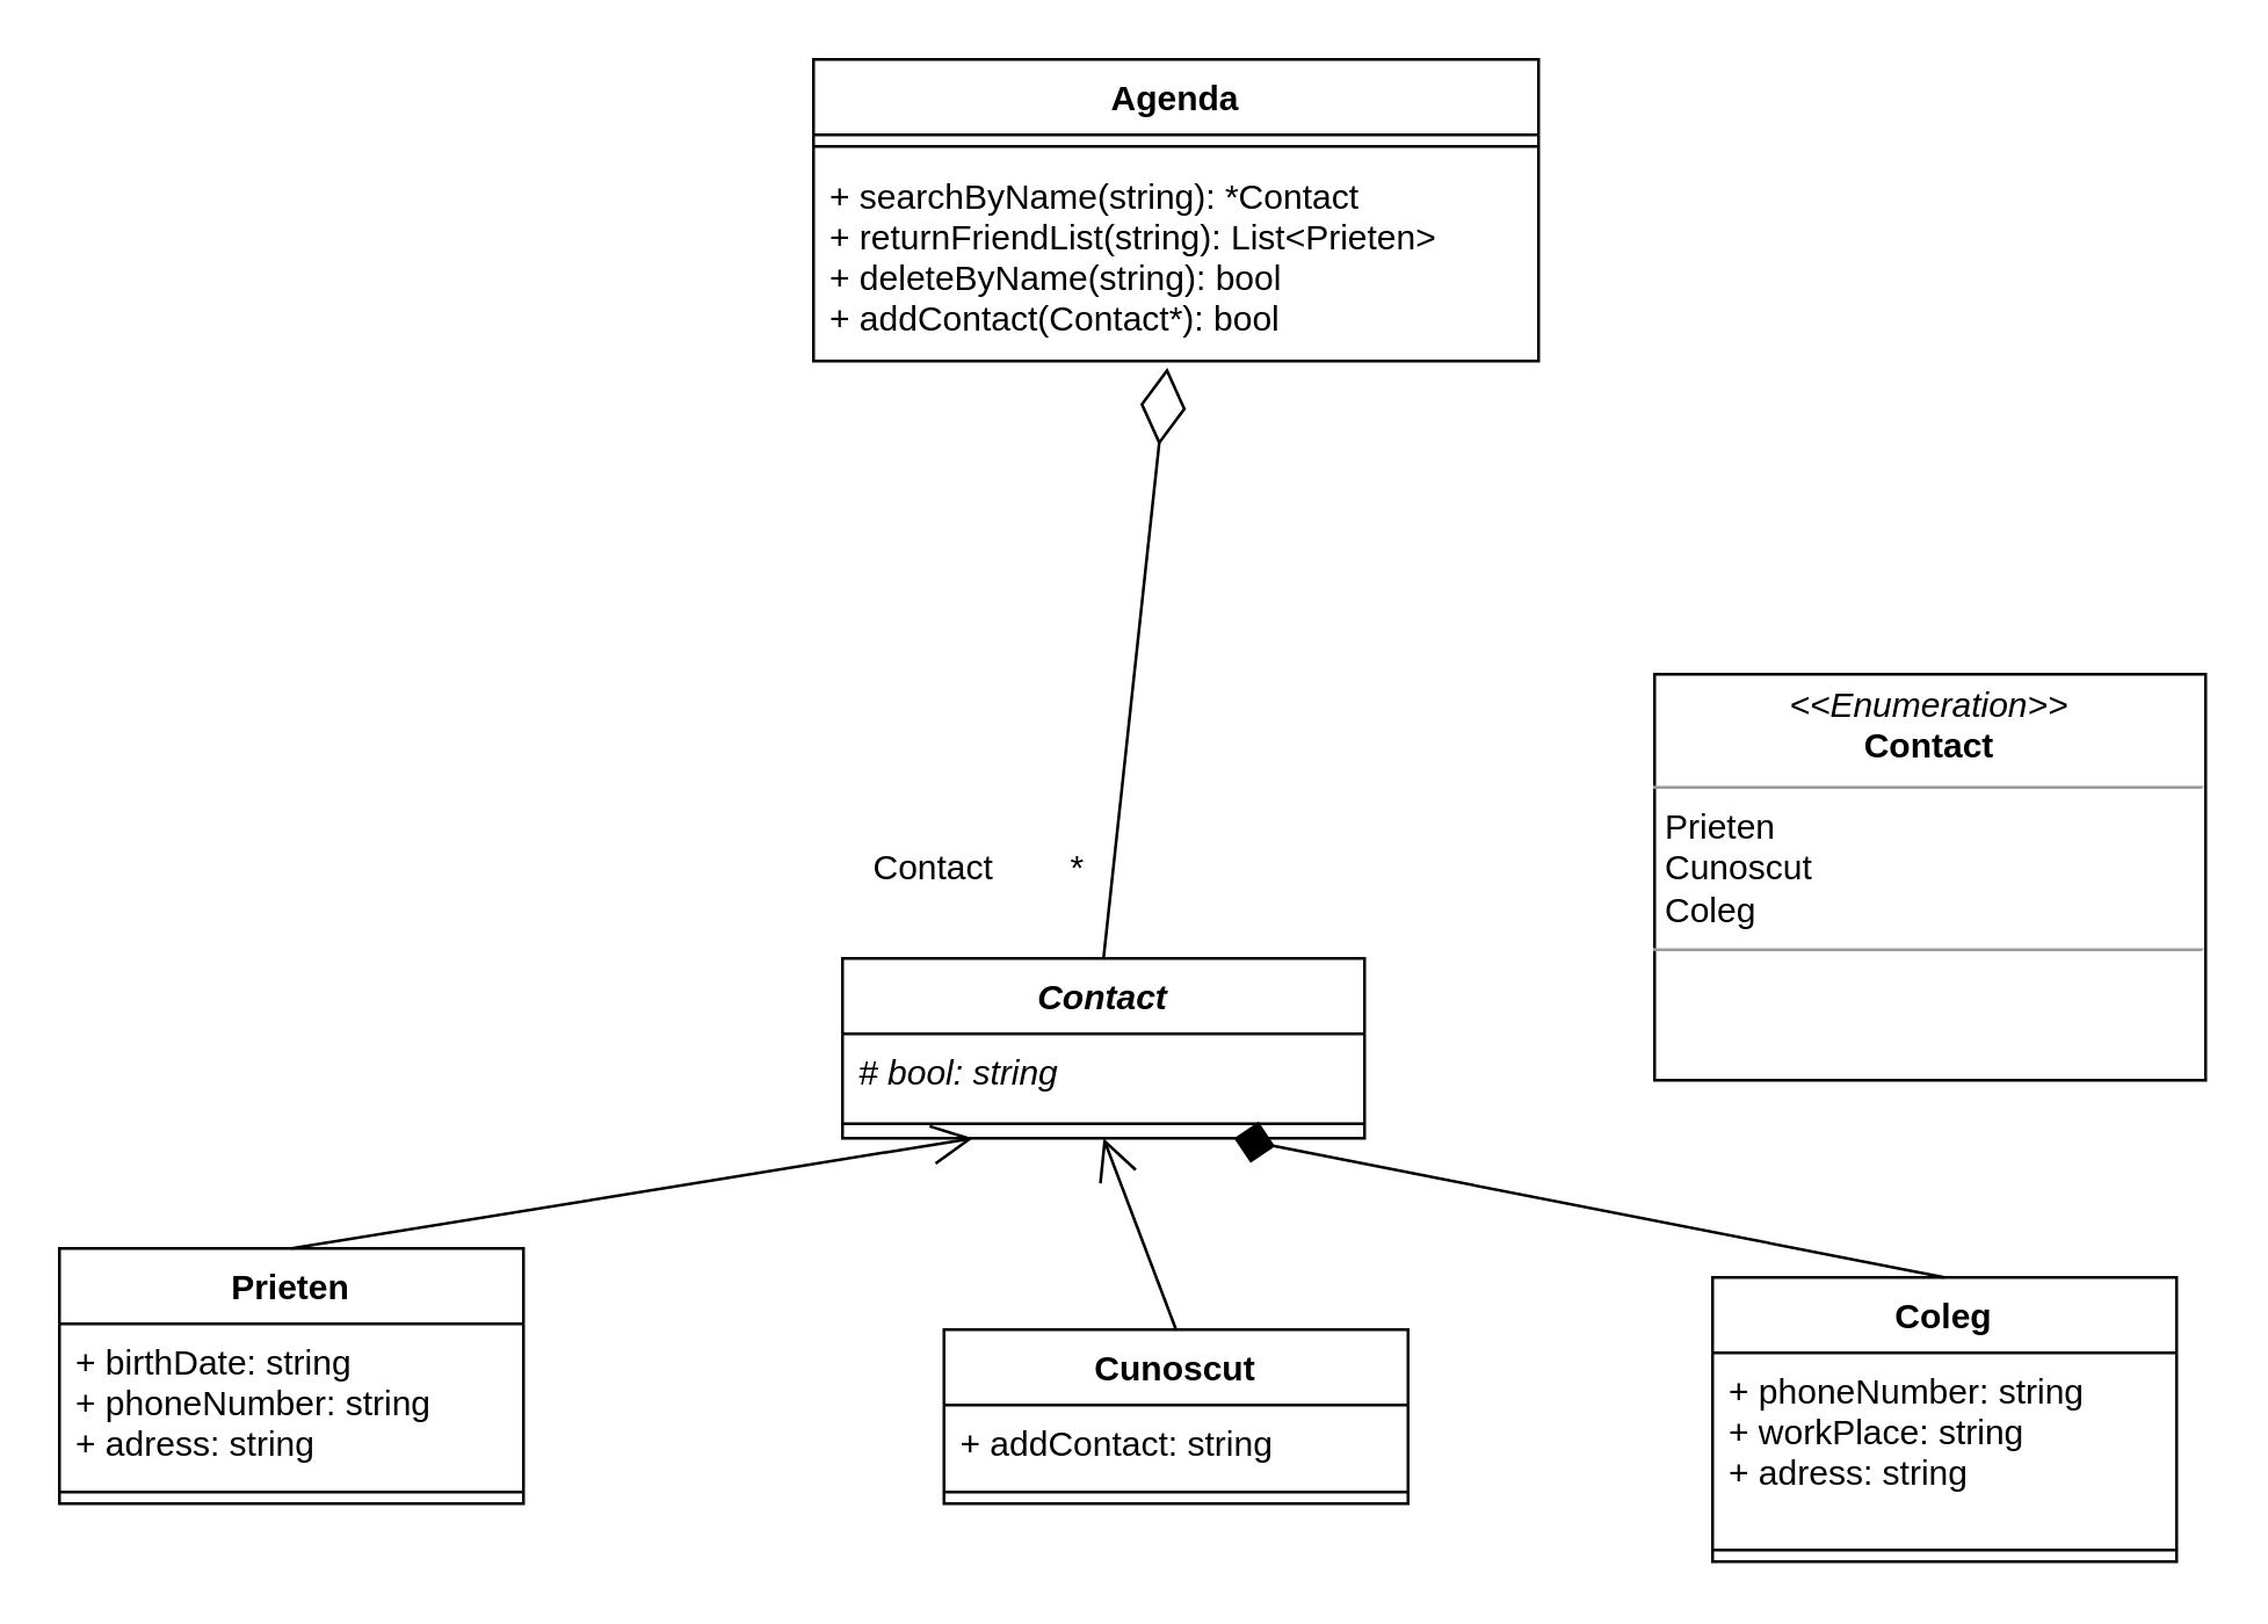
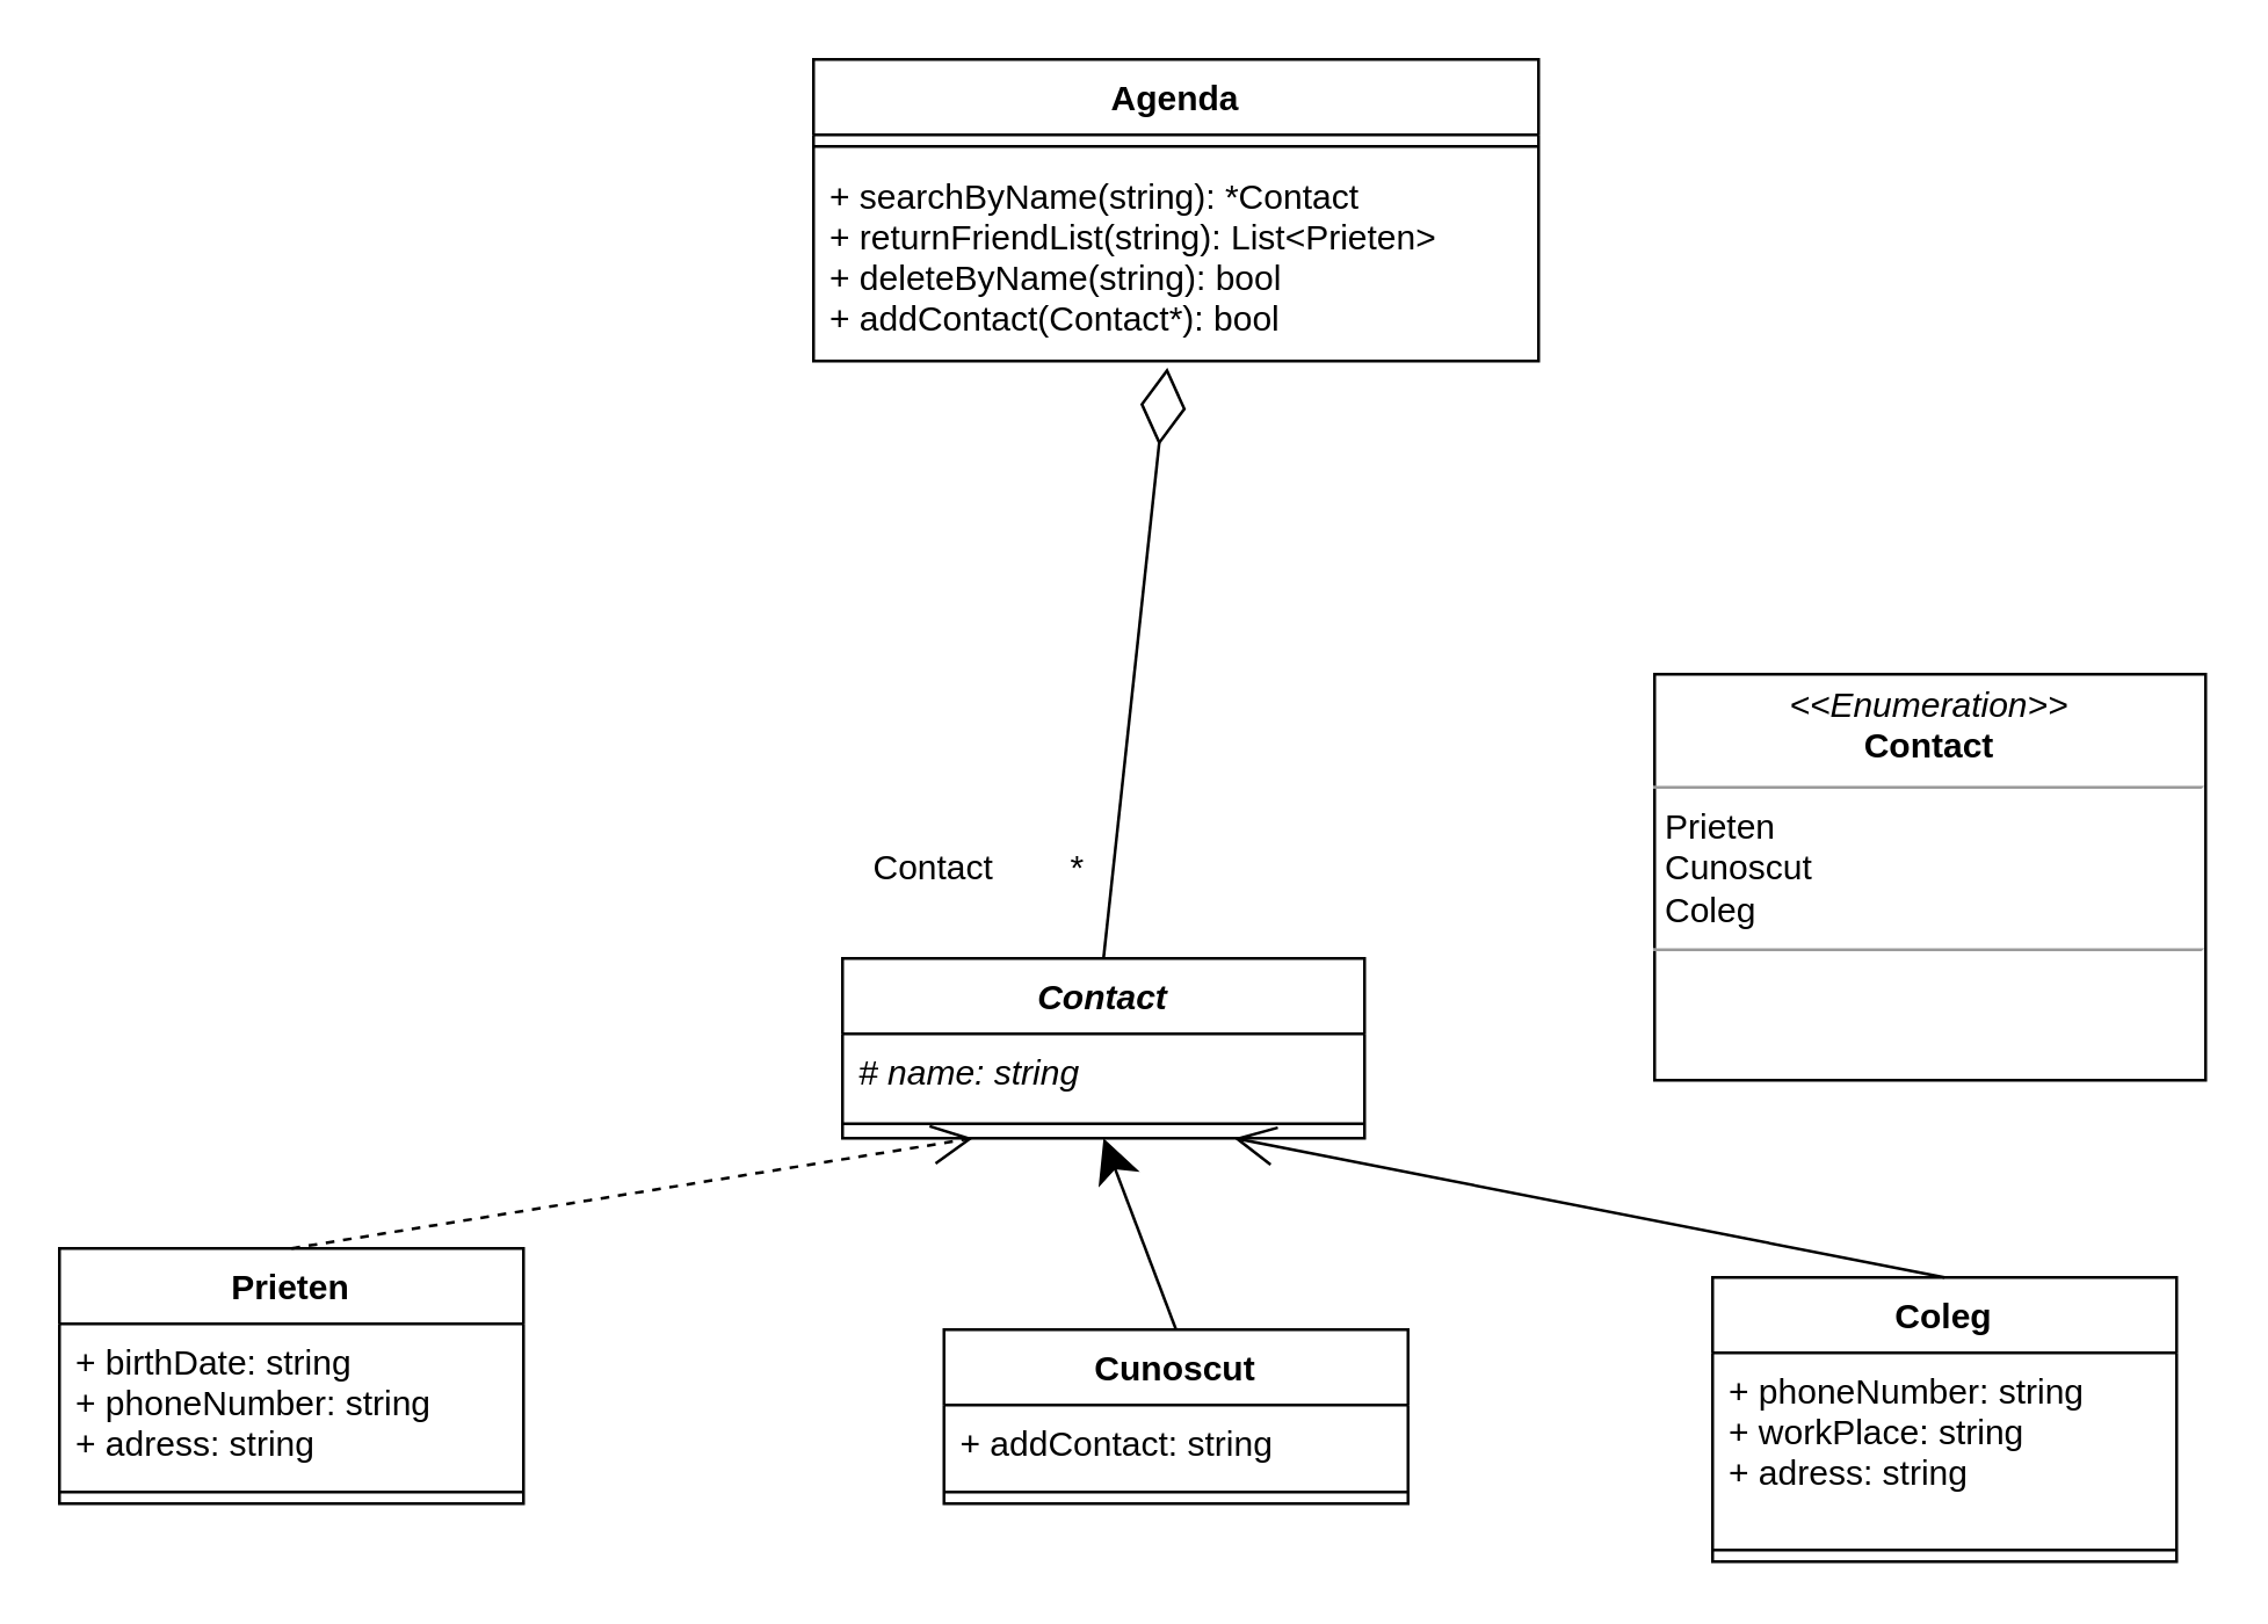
- <mxCell id="3" value="# bool: string" style="text;strokeColor=none;fillColor=none;align=left;verticalAlign=top;spacingLeft=4;spacingRight=4;overflow=hidden;rotatable=0;points=[[0,0.5],[1,0.5]];portConstraint=eastwest;fontStyle=2" vertex="1" parent="2"><mxGeometry y="26" width="180" height="26" as="geometry" /></mxCell>
+ <mxCell id="3" value="# name: string" style="text;strokeColor=none;fillColor=none;align=left;verticalAlign=top;spacingLeft=4;spacingRight=4;overflow=hidden;rotatable=0;points=[[0,0.5],[1,0.5]];portConstraint=eastwest;fontStyle=2" vertex="1" parent="2"><mxGeometry y="26" width="180" height="26" as="geometry" /></mxCell>
- <mxCell id="16" value="" style="endArrow=diamond;endFill=1;endSize=12;html=1;exitX=0.5;exitY=0;exitDx=0;exitDy=0;entryX=0.75;entryY=1;entryDx=0;entryDy=0;" edge="1" parent="1" source="13" target="2"><mxGeometry width="160" relative="1" as="geometry"><mxPoint x="360" y="440" as="sourcePoint" /><mxPoint x="260" y="330" as="targetPoint" /><Array as="points" /></mxGeometry></mxCell>
+ <mxCell id="16" value="" style="endArrow=open;endFill=1;endSize=12;html=1;exitX=0.5;exitY=0;exitDx=0;exitDy=0;entryX=0.75;entryY=1;entryDx=0;entryDy=0;" edge="1" parent="1" source="13" target="2"><mxGeometry width="160" relative="1" as="geometry"><mxPoint x="360" y="440" as="sourcePoint" /><mxPoint x="260" y="330" as="targetPoint" /><Array as="points" /></mxGeometry></mxCell>
- <mxCell id="12" value="" style="endArrow=open;endFill=1;endSize=12;html=1;exitX=0.5;exitY=0;exitDx=0;exitDy=0;entryX=0.5;entryY=1;entryDx=0;entryDy=0;" edge="1" parent="1" source="9" target="2"><mxGeometry width="160" relative="1" as="geometry"><mxPoint x="230" y="380" as="sourcePoint" /><mxPoint x="260" y="330" as="targetPoint" /></mxGeometry></mxCell>
+ <mxCell id="12" value="" style="endArrow=classic;endFill=1;endSize=12;html=1;exitX=0.5;exitY=0;exitDx=0;exitDy=0;entryX=0.5;entryY=1;entryDx=0;entryDy=0;" edge="1" parent="1" source="9" target="2"><mxGeometry width="160" relative="1" as="geometry"><mxPoint x="230" y="380" as="sourcePoint" /><mxPoint x="260" y="330" as="targetPoint" /></mxGeometry></mxCell>
- <mxCell id="8" value="" style="endArrow=open;endFill=1;endSize=12;html=1;exitX=0.5;exitY=0;exitDx=0;exitDy=0;entryX=0.25;entryY=1;entryDx=0;entryDy=0;" edge="1" parent="1" source="5" target="2"><mxGeometry width="160" relative="1" as="geometry"><mxPoint x="130" y="440" as="sourcePoint" /><mxPoint x="310" y="312" as="targetPoint" /></mxGeometry></mxCell>
+ <mxCell id="8" value="" style="endArrow=open;endFill=1;endSize=12;html=1;exitX=0.5;exitY=0;exitDx=0;exitDy=0;entryX=0.25;entryY=1;entryDx=0;entryDy=0;dashed=1;" edge="1" parent="1" source="5" target="2"><mxGeometry width="160" relative="1" as="geometry"><mxPoint x="130" y="440" as="sourcePoint" /><mxPoint x="310" y="312" as="targetPoint" /></mxGeometry></mxCell>
